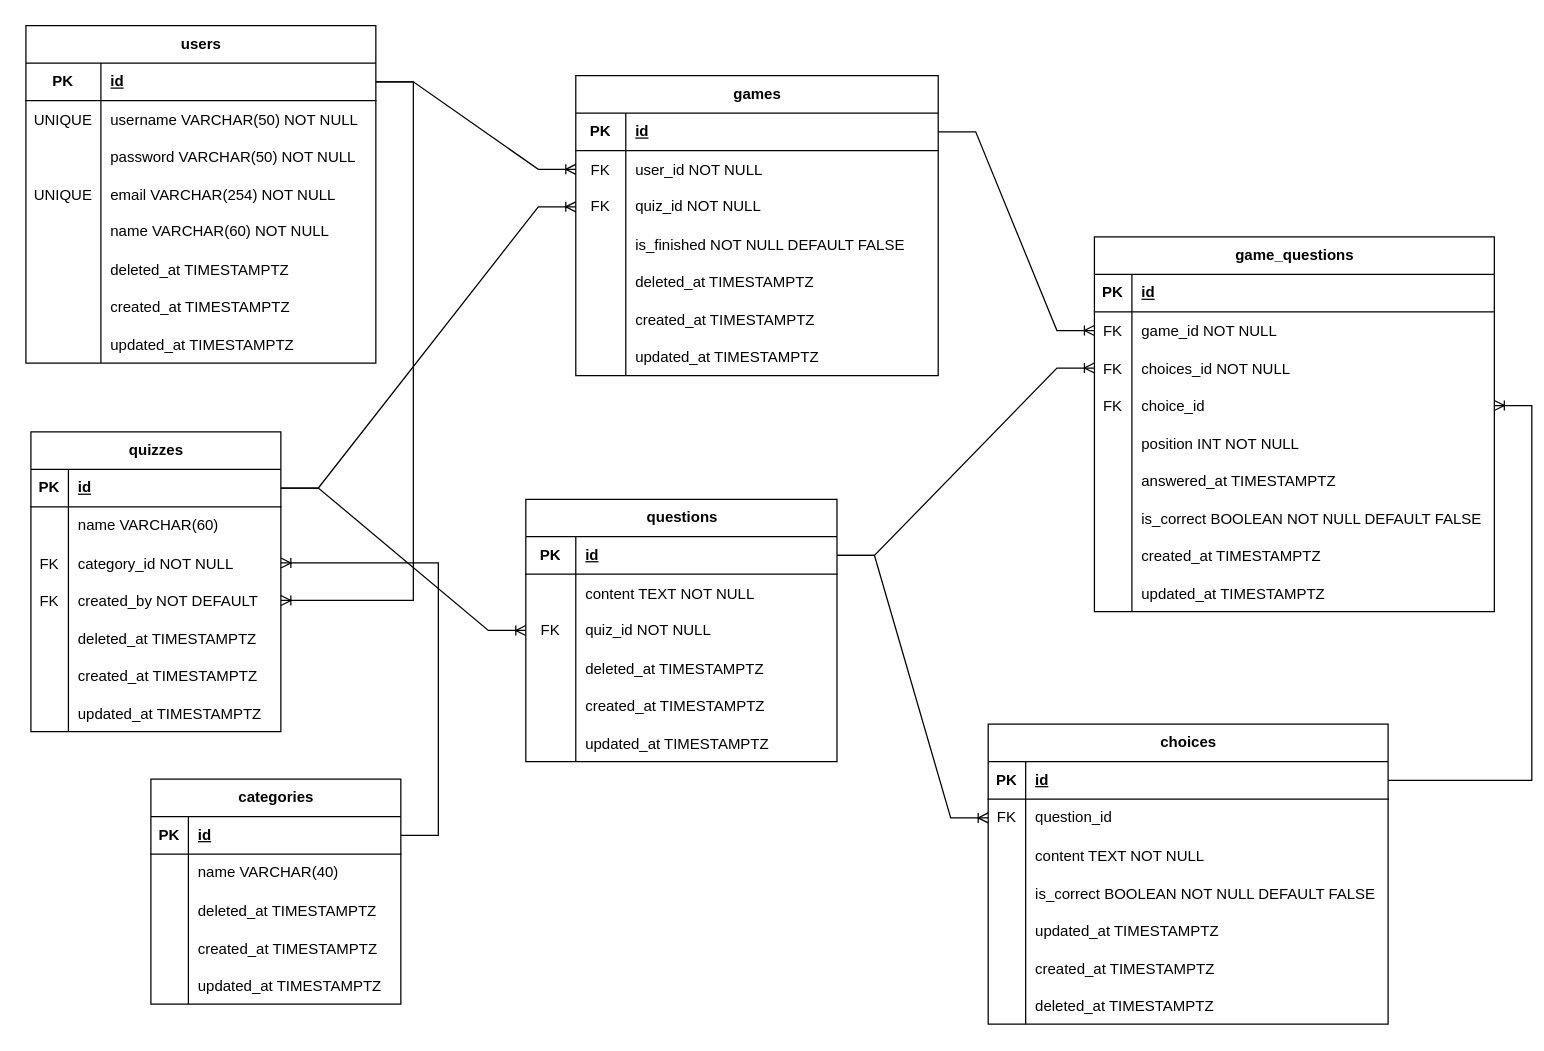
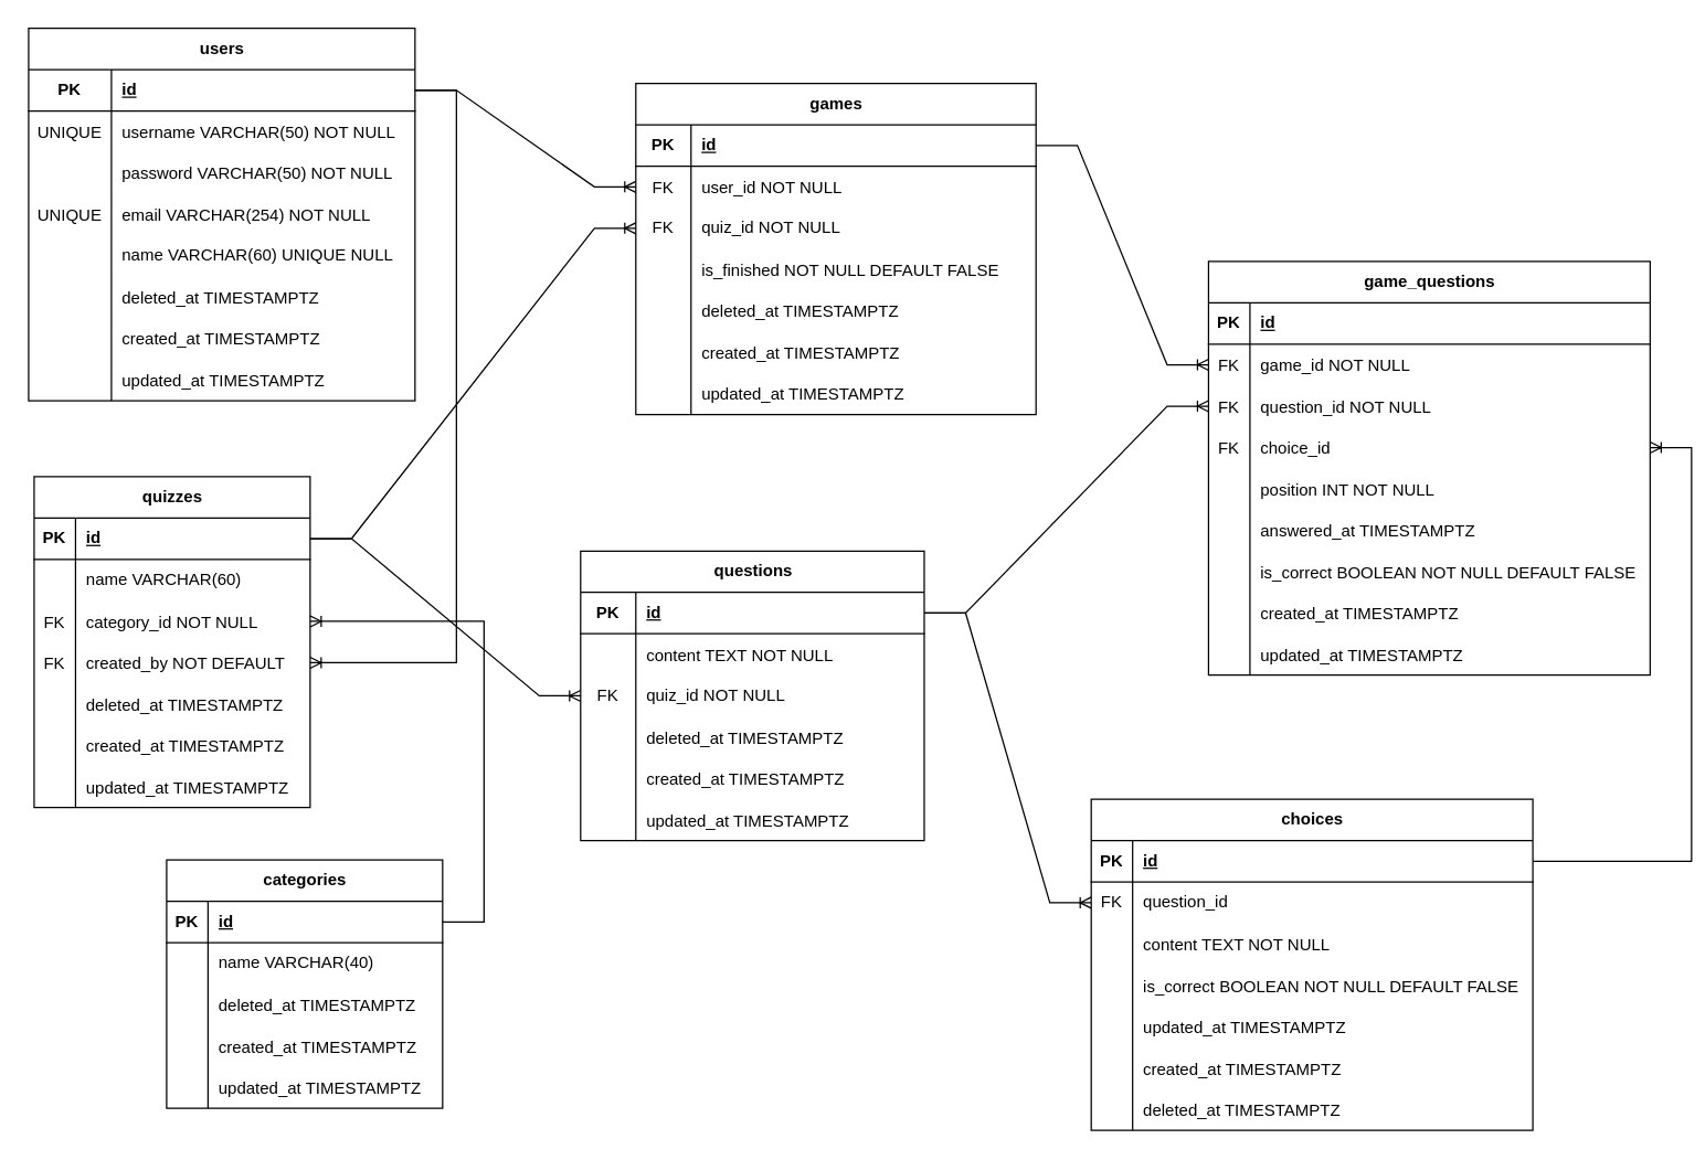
- <mxCell id="21" value="name VARCHAR(60) NOT NULL" style="shape=partialRectangle;connectable=0;fillColor=none;top=0;left=0;bottom=0;right=0;align=left;spacingLeft=6;overflow=hidden;whiteSpace=wrap;html=1;" vertex="1" parent="19"><mxGeometry x="60.0" width="220.0" height="30" as="geometry"><mxRectangle width="220.0" height="30" as="alternateBounds" /></mxGeometry></mxCell>
+ <mxCell id="21" value="name VARCHAR(60) UNIQUE NULL" style="shape=partialRectangle;connectable=0;fillColor=none;top=0;left=0;bottom=0;right=0;align=left;spacingLeft=6;overflow=hidden;whiteSpace=wrap;html=1;" vertex="1" parent="19"><mxGeometry x="60.0" width="220.0" height="30" as="geometry"><mxRectangle width="220.0" height="30" as="alternateBounds" /></mxGeometry></mxCell>
- <mxCell id="141" value="choices_id NOT NULL" style="shape=partialRectangle;connectable=0;fillColor=none;top=0;left=0;bottom=0;right=0;align=left;spacingLeft=6;overflow=hidden;flipV=0;" vertex="1" parent="139"><mxGeometry x="30" width="290" height="30" as="geometry"><mxRectangle width="290" height="30" as="alternateBounds" /></mxGeometry></mxCell>
+ <mxCell id="141" value="question_id NOT NULL" style="shape=partialRectangle;connectable=0;fillColor=none;top=0;left=0;bottom=0;right=0;align=left;spacingLeft=6;overflow=hidden;flipV=0;" vertex="1" parent="139"><mxGeometry x="30" width="290" height="30" as="geometry"><mxRectangle width="290" height="30" as="alternateBounds" /></mxGeometry></mxCell>
